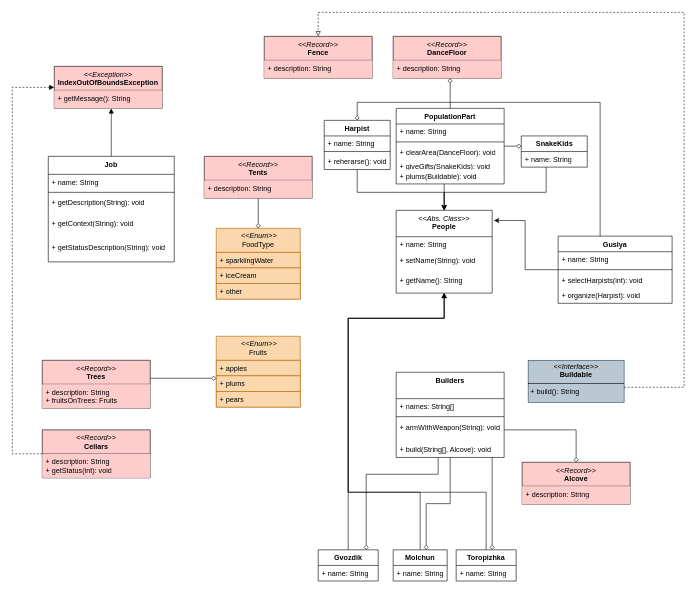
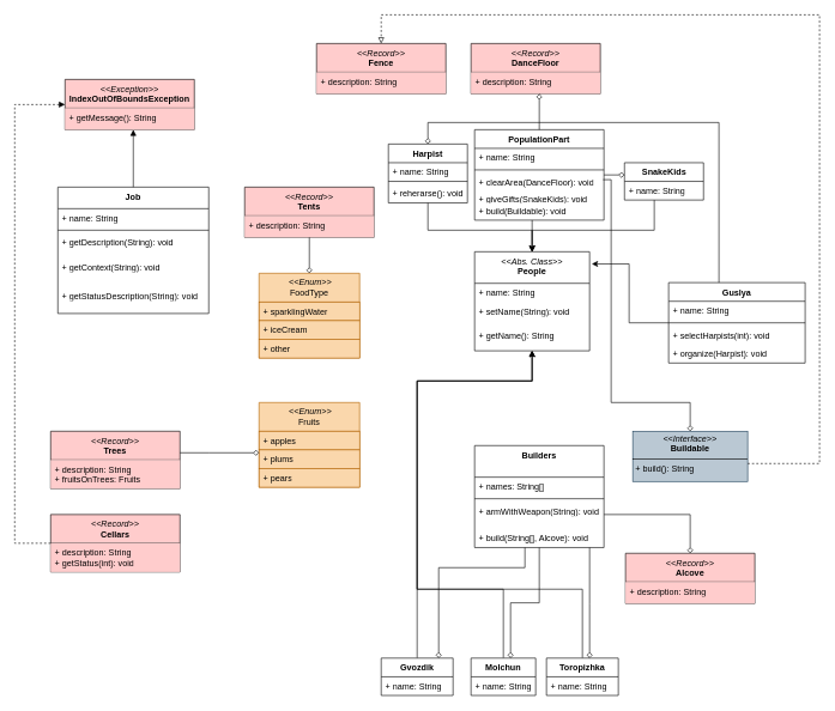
- <mxCell id="35" value="+ plums(Buildable): void" style="text;strokeColor=none;fillColor=none;align=left;verticalAlign=top;spacingLeft=4;spacingRight=4;overflow=hidden;rotatable=0;points=[[0,0.5],[1,0.5]];portConstraint=eastwest;whiteSpace=wrap;html=1;" parent="30" vertex="1"><mxGeometry y="100" width="180" height="26" as="geometry" /></mxCell>
+ <mxCell id="35" value="+ build(Buildable): void" style="text;strokeColor=none;fillColor=none;align=left;verticalAlign=top;spacingLeft=4;spacingRight=4;overflow=hidden;rotatable=0;points=[[0,0.5],[1,0.5]];portConstraint=eastwest;whiteSpace=wrap;html=1;" parent="30" vertex="1"><mxGeometry y="100" width="180" height="26" as="geometry" /></mxCell>
+ <mxCell id="71" value="" style="edgeStyle=orthogonalEdgeStyle;rounded=0;orthogonalLoop=1;jettySize=auto;html=1;endArrow=diamond;endFill=0;exitX=0.993;exitY=0.401;exitDx=0;exitDy=0;exitPerimeter=0;" edge="1" parent="1" source="33" target="41"><mxGeometry relative="1" as="geometry"><Array as="points"><mxPoint x="850" y="250" /><mxPoint x="850" y="560" /><mxPoint x="960" y="560" /></Array><mxPoint x="834" y="250" as="sourcePoint" /><mxPoint x="879" y="250" as="targetPoint" /></mxGeometry></mxCell>
